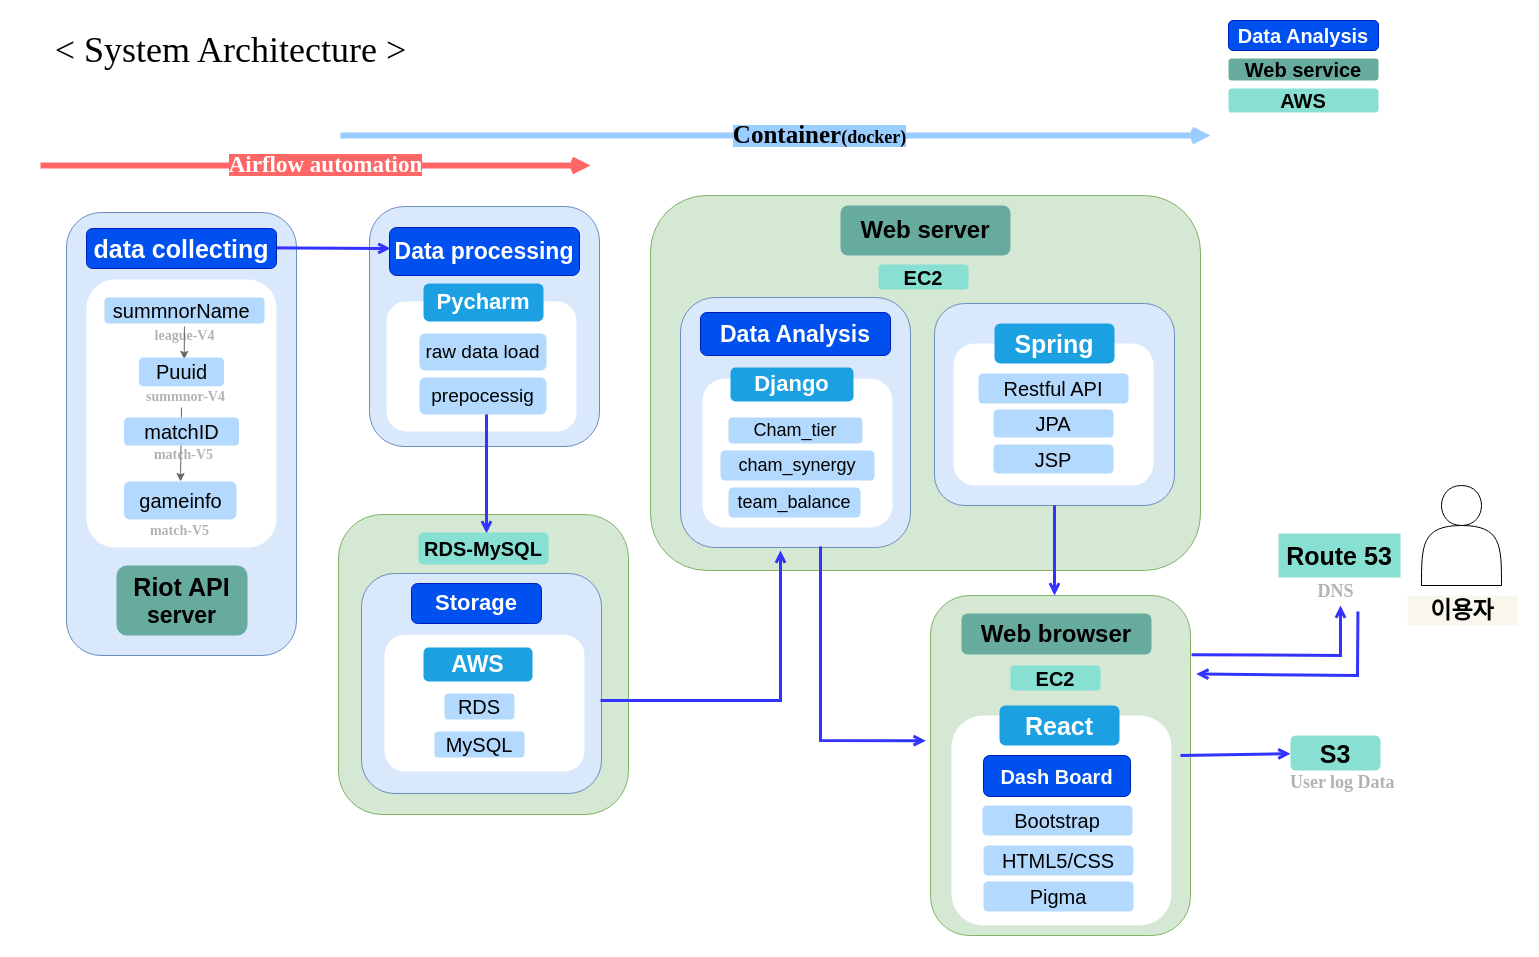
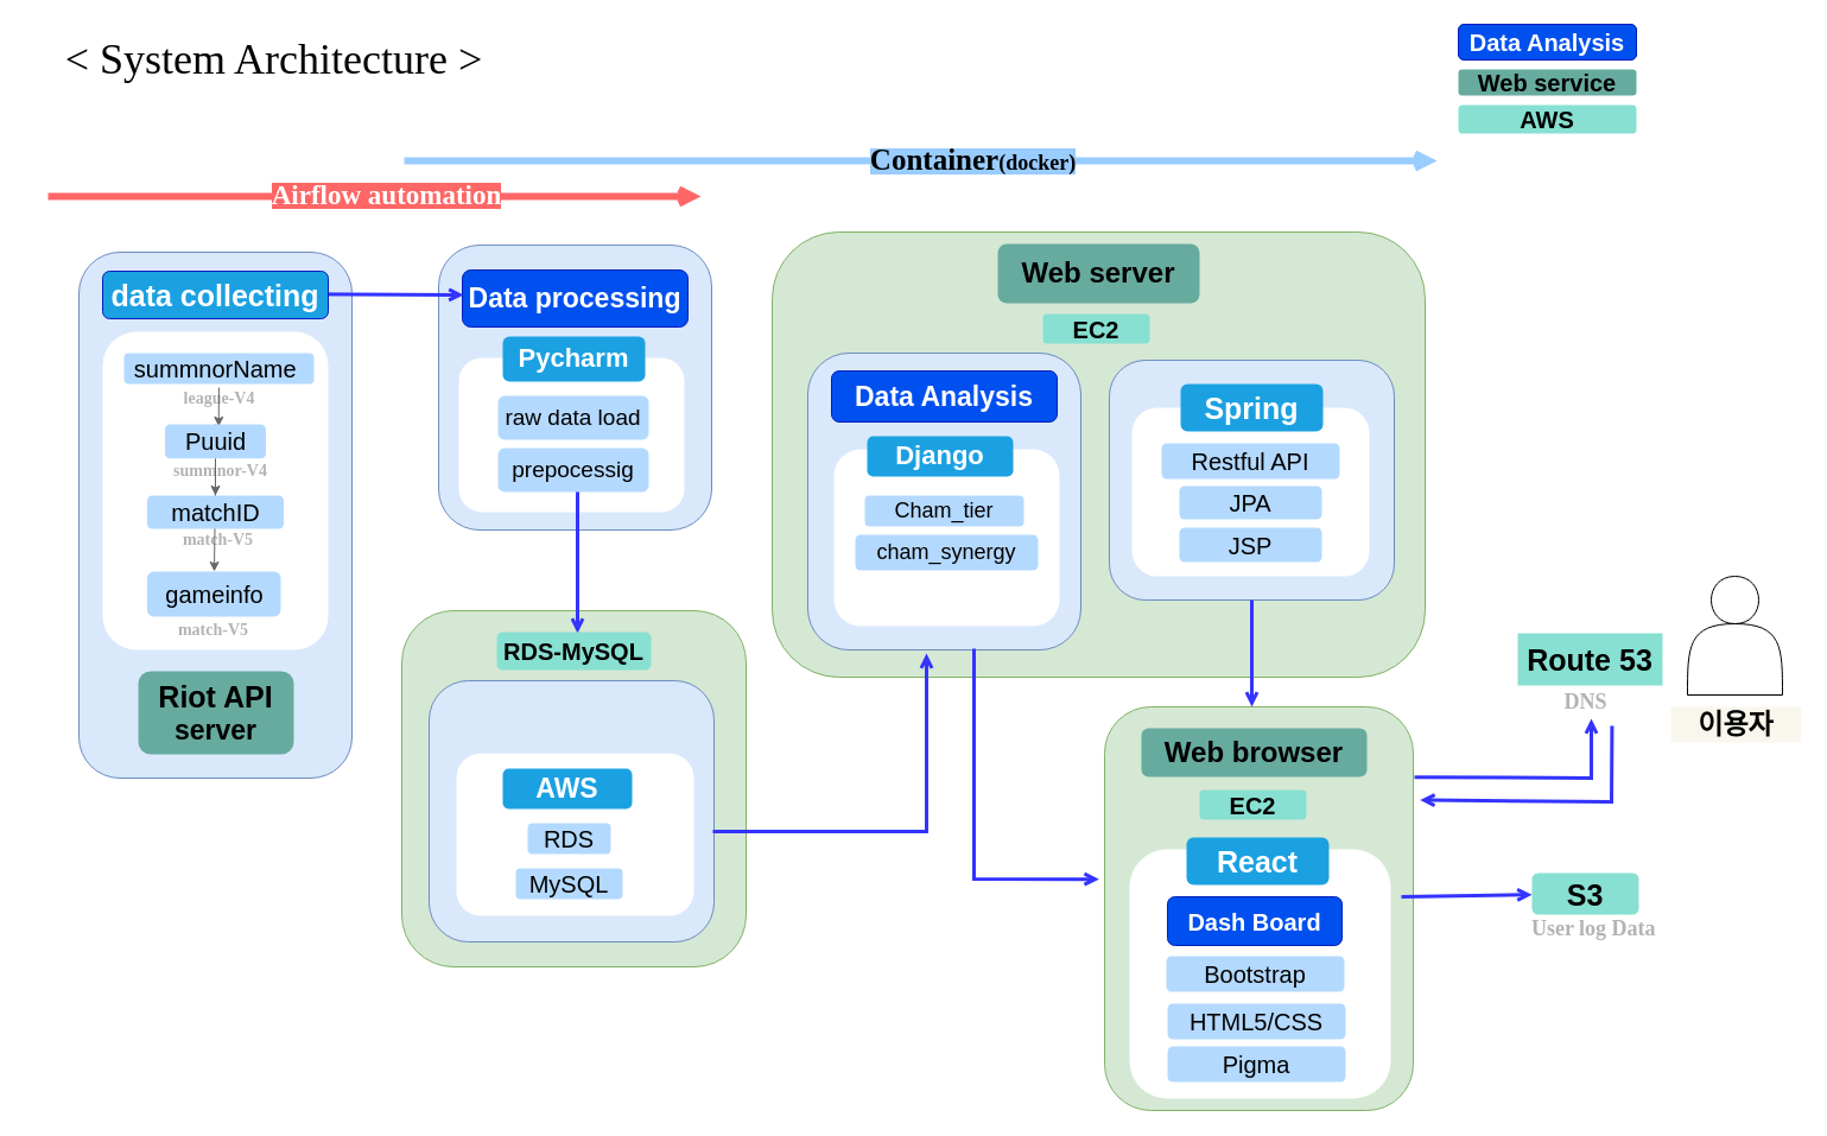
- <mxCell id="64" value="&lt;span style=&quot;font-size: 25px;&quot;&gt;data collecting&lt;/span&gt;" style="rounded=1;whiteSpace=wrap;html=1;fontFamily=Helvetica;fontStyle=1;fillColor=#0050ef;strokeColor=#001DBC;fontColor=#ffffff;" parent="1" vertex="1"><mxGeometry x="86" y="228" width="190" height="40" as="geometry" /></mxCell>
+ <mxCell id="64" value="&lt;span style=&quot;font-size: 25px;&quot;&gt;data collecting&lt;/span&gt;" style="rounded=1;whiteSpace=wrap;html=1;fontFamily=Helvetica;fontStyle=1;fillColor=#1ba1e2;strokeColor=#001DBC;fontColor=#ffffff;" parent="1" vertex="1"><mxGeometry x="86" y="228" width="190" height="40" as="geometry" /></mxCell>
+ <mxCell id="19" style="rounded=0;hachureGap=4;orthogonalLoop=1;jettySize=auto;html=1;fontFamily=Architects Daughter;fontSource=https%3A%2F%2Ffonts.googleapis.com%2Fcss%3Ffamily%3DArchitects%2BDaughter;fontSize=16;strokeColor=#666666;exitX=0.5;exitY=0;exitDx=0;exitDy=0;exitPerimeter=0;" parent="1" source="20" target="22" edge="1"><mxGeometry relative="1" as="geometry"><mxPoint x="191" y="327" as="sourcePoint" /><mxPoint x="191" y="357" as="targetPoint" /></mxGeometry></mxCell>
- <mxCell id="36" value="&lt;span style=&quot;font-weight: 400;&quot;&gt;&lt;font style=&quot;font-size: 18px;&quot;&gt;team_balance&lt;/font&gt;&lt;/span&gt;" style="rounded=1;whiteSpace=wrap;html=1;fontFamily=Helvetica;fontStyle=1;fillColor=#b4d9fe;strokeColor=none;fontColor=#000000;" parent="1" vertex="1"><mxGeometry x="728" y="487" width="132" height="30" as="geometry" /></mxCell>
- <mxCell id="15" value="&lt;font style=&quot;font-size: 22px;&quot;&gt;Storage&lt;/font&gt;" style="rounded=1;whiteSpace=wrap;html=1;fontFamily=Helvetica;fontStyle=1;fillColor=#0050ef;strokeColor=#001DBC;fontColor=#ffffff;" parent="1" vertex="1"><mxGeometry x="411" y="583" width="130" height="40" as="geometry" /></mxCell>
